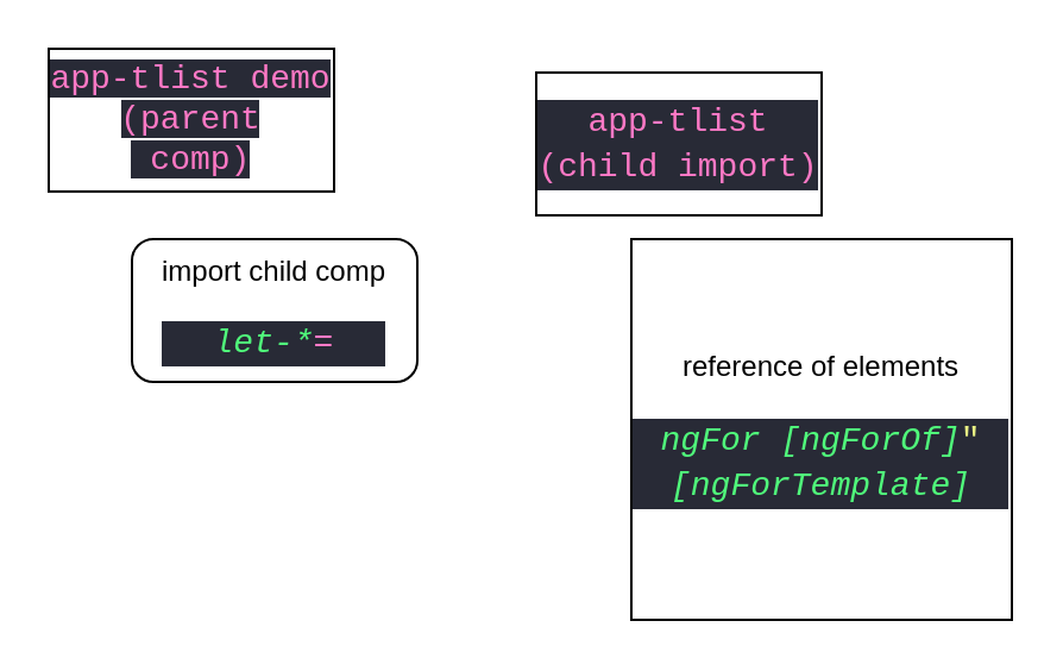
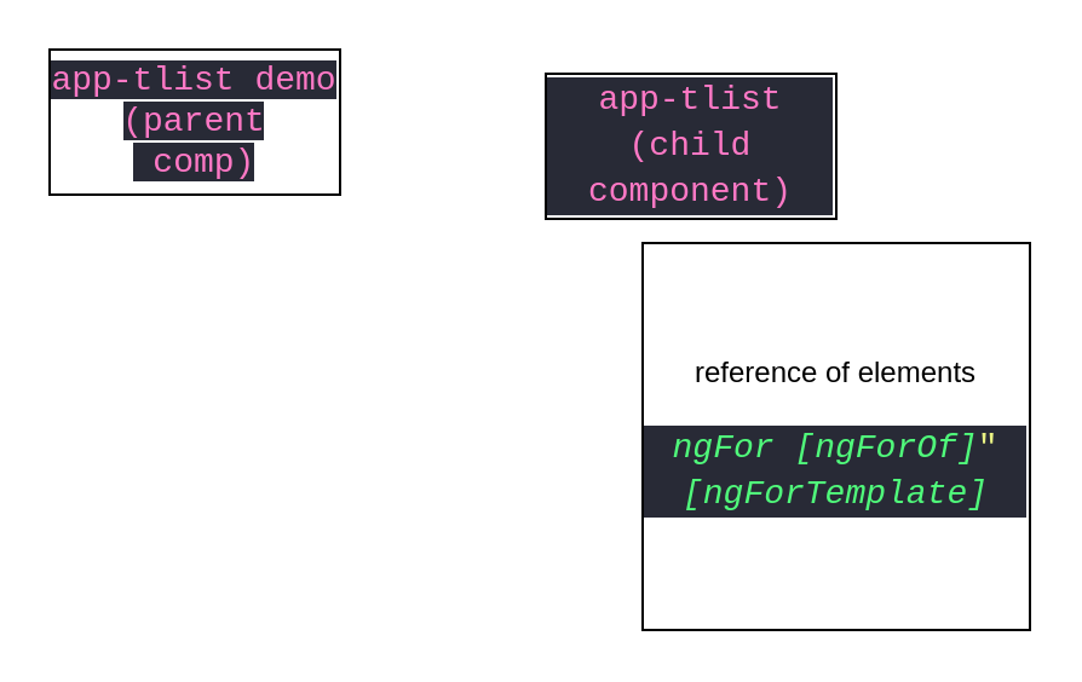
- <mxCell id="2" value="&lt;div style=&quot;color: rgb(248, 248, 242); background-color: rgb(40, 42, 54); font-family: Consolas, &amp;quot;Courier New&amp;quot;, monospace; font-size: 14px; line-height: 19px;&quot;&gt;&lt;span style=&quot;color: #ff79c6;&quot;&gt;app-tlist (child import)&lt;/span&gt;&lt;/div&gt;" style="rounded=0;whiteSpace=wrap;html=1;" parent="1" vertex="1"><mxGeometry x="225" y="30" width="120" height="60" as="geometry" /></mxCell>
+ <mxCell id="2" value="&lt;div style=&quot;color: rgb(248, 248, 242); background-color: rgb(40, 42, 54); font-family: Consolas, &amp;quot;Courier New&amp;quot;, monospace; font-size: 14px; line-height: 19px;&quot;&gt;&lt;span style=&quot;color: #ff79c6;&quot;&gt;app-tlist (child component)&lt;/span&gt;&lt;/div&gt;" style="rounded=0;whiteSpace=wrap;html=1;" parent="1" vertex="1"><mxGeometry x="225" y="30" width="120" height="60" as="geometry" /></mxCell>
- <mxCell id="4" value="import child comp&lt;br&gt;&lt;br&gt;&lt;div style=&quot;color: rgb(248, 248, 242); background-color: rgb(40, 42, 54); font-family: Consolas, &amp;quot;Courier New&amp;quot;, monospace; font-size: 14px; line-height: 19px;&quot;&gt;&lt;span style=&quot;color: #50fa7b;font-style: italic;&quot;&gt;let-*&lt;/span&gt;&lt;span style=&quot;color: #ff79c6;&quot;&gt;=&lt;/span&gt;&lt;/div&gt;" style="rounded=1;whiteSpace=wrap;html=1;" parent="1" vertex="1"><mxGeometry x="55" y="100" width="120" height="60" as="geometry" /></mxCell>
